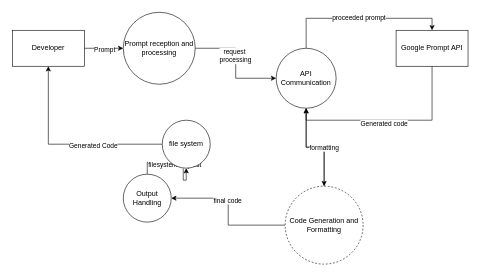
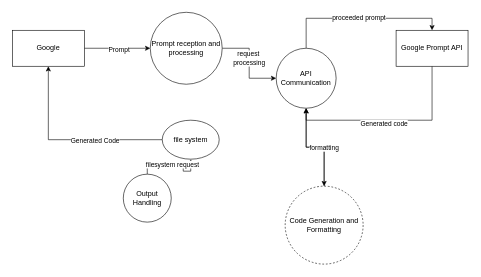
- <mxCell id="19" value="Developer" style="rounded=0;whiteSpace=wrap;html=1;" vertex="1" parent="1"><mxGeometry x="20" y="50" width="120" height="60" as="geometry" /></mxCell>
+ <mxCell id="19" value="Google" style="rounded=0;whiteSpace=wrap;html=1;" vertex="1" parent="1"><mxGeometry x="20" y="50" width="120" height="60" as="geometry" /></mxCell>
- <mxCell id="4" value="Prompt reception and processing" style="ellipse;whiteSpace=wrap;html=1;aspect=fixed;" vertex="1" parent="1"><mxGeometry x="205" y="20" width="120" height="120" as="geometry" /></mxCell>
+ <mxCell id="4" value="Prompt reception and processing" style="ellipse;whiteSpace=wrap;html=1;aspect=fixed;" vertex="1" parent="1"><mxGeometry x="250" y="20" width="120" height="120" as="geometry" /></mxCell>
- <mxCell id="25" value="file system" style="ellipse;whiteSpace=wrap;html=1;aspect=fixed;" vertex="1" parent="1"><mxGeometry x="270" y="200" width="80" height="80" as="geometry" /></mxCell>
+ <mxCell id="25" value="file system" style="ellipse;whiteSpace=wrap;html=1;aspect=fixed;" vertex="1" parent="1"><mxGeometry x="270" y="200" width="95" height="65" as="geometry" /></mxCell>
- <mxCell id="11" style="edgeStyle=orthogonalEdgeStyle;rounded=0;orthogonalLoop=1;jettySize=auto;html=1;exitX=0;exitY=0.5;exitDx=0;exitDy=0;entryX=1;entryY=0.5;entryDx=0;entryDy=0;" edge="1" parent="1" source="13" target="16"><mxGeometry relative="1" as="geometry" /></mxCell>
- <mxCell id="12" value="final code" style="edgeLabel;html=1;align=center;verticalAlign=middle;resizable=0;points=[];" vertex="1" connectable="0" parent="11"><mxGeometry x="0.162" y="2" relative="1" as="geometry"><mxPoint as="offset" /></mxGeometry></mxCell>
